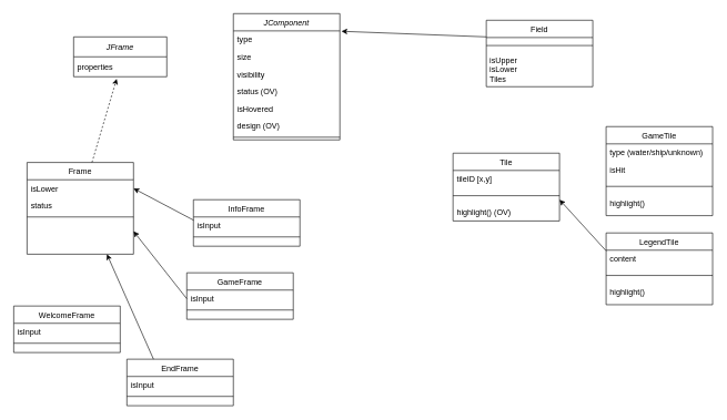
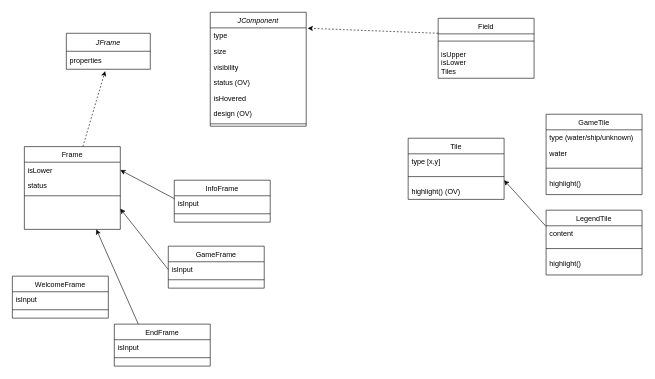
- <mxCell id="33" value="" style="endArrow=classic;html=1;rounded=0;entryX=1.015;entryY=0.023;entryDx=0;entryDy=0;entryPerimeter=0;exitX=0;exitY=0.25;exitDx=0;exitDy=0;" parent="1" source="30" target="3" edge="1"><mxGeometry width="50" height="50" relative="1" as="geometry"><mxPoint x="530" y="160" as="sourcePoint" /><mxPoint x="580" y="110" as="targetPoint" /></mxGeometry></mxCell>
+ <mxCell id="33" value="" style="endArrow=classic;html=1;rounded=0;entryX=1.015;entryY=0.023;entryDx=0;entryDy=0;entryPerimeter=0;exitX=0;exitY=0.25;exitDx=0;exitDy=0;dashed=1;" parent="1" source="30" target="3" edge="1"><mxGeometry width="50" height="50" relative="1" as="geometry"><mxPoint x="530" y="160" as="sourcePoint" /><mxPoint x="580" y="110" as="targetPoint" /></mxGeometry></mxCell>
- <mxCell id="36" value="isHit" style="text;align=left;verticalAlign=top;spacingLeft=4;spacingRight=4;overflow=hidden;rotatable=0;points=[[0,0.5],[1,0.5]];portConstraint=eastwest;" parent="34" vertex="1"><mxGeometry y="52" width="160" height="26" as="geometry" /></mxCell>
+ <mxCell id="36" value="water" style="text;align=left;verticalAlign=top;spacingLeft=4;spacingRight=4;overflow=hidden;rotatable=0;points=[[0,0.5],[1,0.5]];portConstraint=eastwest;" parent="34" vertex="1"><mxGeometry y="52" width="160" height="26" as="geometry" /></mxCell>
- <mxCell id="45" value="tileID [x,y]" style="text;align=left;verticalAlign=top;spacingLeft=4;spacingRight=4;overflow=hidden;rotatable=0;points=[[0,0.5],[1,0.5]];portConstraint=eastwest;" parent="44" vertex="1"><mxGeometry y="26" width="160" height="26" as="geometry" /></mxCell>
+ <mxCell id="45" value="type [x,y]" style="text;align=left;verticalAlign=top;spacingLeft=4;spacingRight=4;overflow=hidden;rotatable=0;points=[[0,0.5],[1,0.5]];portConstraint=eastwest;" parent="44" vertex="1"><mxGeometry y="26" width="160" height="26" as="geometry" /></mxCell>
